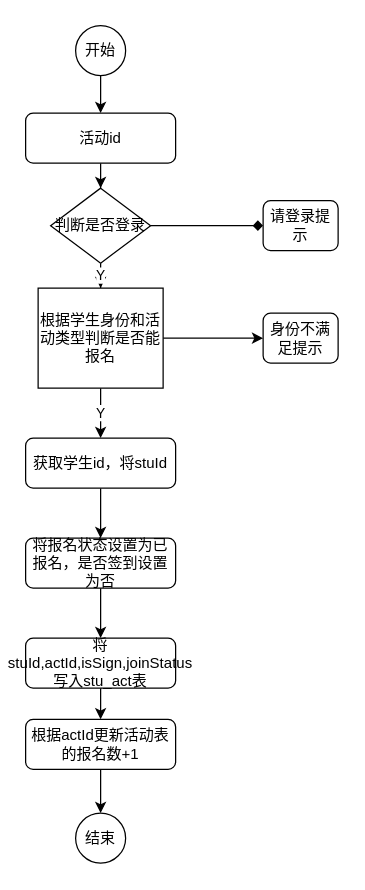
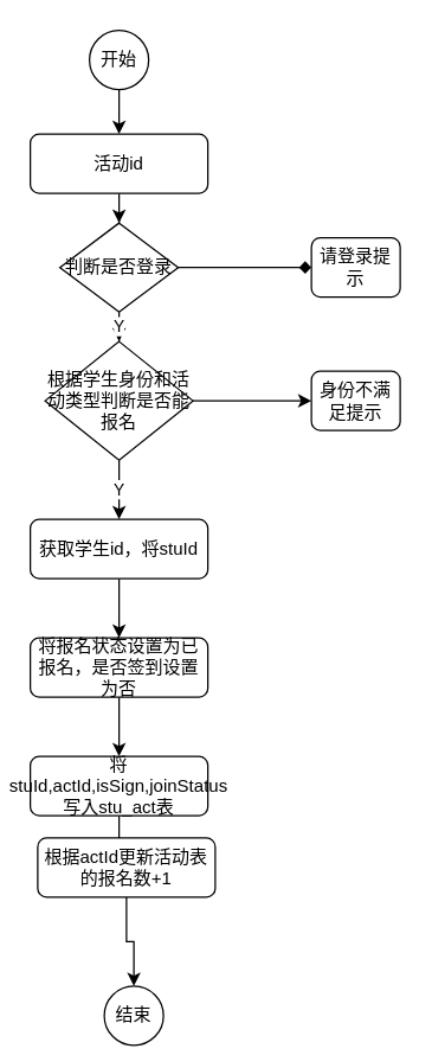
- <mxCell id="17" value="根据学生身份和活动类型判断是否能报名" style="whiteSpace=wrap;html=1;rounded=0;" parent="1" vertex="1"><mxGeometry x="30" y="230" width="100" height="80" as="geometry" /></mxCell>
+ <mxCell id="17" value="根据学生身份和活动类型判断是否能报名" style="rhombus;whiteSpace=wrap;html=1;" parent="1" vertex="1"><mxGeometry x="30" y="230" width="100" height="80" as="geometry" /></mxCell>
- <mxCell id="11" value="根据actId更新活动表的报名数+1" style="rounded=1;whiteSpace=wrap;html=1;fontSize=12;glass=0;strokeWidth=1;shadow=0;" parent="1" vertex="1"><mxGeometry x="20" y="575" width="120" height="40" as="geometry" /></mxCell>
+ <mxCell id="11" value="根据actId更新活动表的报名数+1" style="rounded=1;whiteSpace=wrap;html=1;fontSize=12;glass=0;strokeWidth=1;shadow=0;" parent="1" vertex="1"><mxGeometry x="25" y="565" width="120" height="40" as="geometry" /></mxCell>
- <mxCell id="22" value="结束" style="ellipse;whiteSpace=wrap;html=1;aspect=fixed;" vertex="1" parent="1"><mxGeometry x="60" y="650" width="40" height="40" as="geometry" /></mxCell>
+ <mxCell id="22" value="结束" style="ellipse;whiteSpace=wrap;html=1;aspect=fixed;" vertex="1" parent="1"><mxGeometry x="70" y="665" width="40" height="40" as="geometry" /></mxCell>
